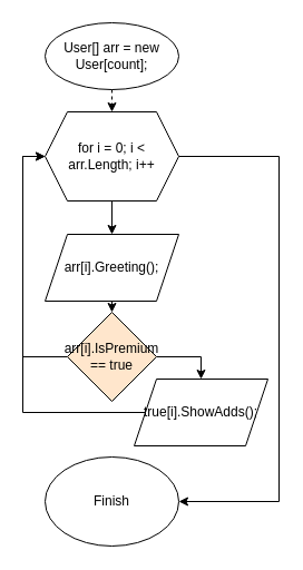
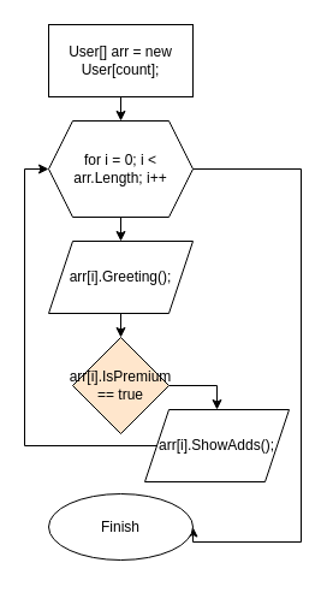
- <mxCell id="3" value="User[] arr = new User[count];" style="ellipse;whiteSpace=wrap;html=1;" vertex="1" parent="1"><mxGeometry x="40" y="20" width="120" height="60" as="geometry" /></mxCell>
+ <mxCell id="3" value="User[] arr = new User[count];" style="rounded=0;whiteSpace=wrap;html=1;" vertex="1" parent="1"><mxGeometry x="40" y="20" width="120" height="60" as="geometry" /></mxCell>
- <mxCell id="6" value="" style="endArrow=classic;html=1;rounded=0;exitX=0.5;exitY=1;exitDx=0;exitDy=0;entryX=0.5;entryY=0;entryDx=0;entryDy=0;dashed=1;" edge="1" parent="1" source="3" target="4"><mxGeometry width="50" height="50" relative="1" as="geometry"><mxPoint x="70" y="190" as="sourcePoint" /><mxPoint x="120" y="140" as="targetPoint" /></mxGeometry></mxCell>
+ <mxCell id="6" value="" style="endArrow=classic;html=1;rounded=0;exitX=0.5;exitY=1;exitDx=0;exitDy=0;entryX=0.5;entryY=0;entryDx=0;entryDy=0;" edge="1" parent="1" source="3" target="4"><mxGeometry width="50" height="50" relative="1" as="geometry"><mxPoint x="70" y="190" as="sourcePoint" /><mxPoint x="120" y="140" as="targetPoint" /></mxGeometry></mxCell>
- <mxCell id="5" value="arr[i].Greeting();" style="shape=parallelogram;perimeter=parallelogramPerimeter;whiteSpace=wrap;html=1;fixedSize=1;" vertex="1" parent="1"><mxGeometry x="40" y="210" width="120" height="60" as="geometry" /></mxCell>
+ <mxCell id="5" value="arr[i].Greeting();" style="shape=parallelogram;perimeter=parallelogramPerimeter;whiteSpace=wrap;html=1;fixedSize=1;" vertex="1" parent="1"><mxGeometry x="40" y="200" width="120" height="60" as="geometry" /></mxCell>
- <mxCell id="8" style="edgeStyle=orthogonalEdgeStyle;rounded=0;orthogonalLoop=1;jettySize=auto;html=1;exitX=0;exitY=0.5;exitDx=0;exitDy=0;entryX=0;entryY=0.5;entryDx=0;entryDy=0;" edge="1" parent="1" source="10" target="4"><mxGeometry relative="1" as="geometry" /></mxCell>
- <mxCell id="13" value="true[i].ShowAdds();" style="shape=parallelogram;perimeter=parallelogramPerimeter;whiteSpace=wrap;html=1;fixedSize=1;" vertex="1" parent="1"><mxGeometry x="120" y="340" width="120" height="60" as="geometry" /></mxCell>
+ <mxCell id="13" value="arr[i].ShowAdds();" style="shape=parallelogram;perimeter=parallelogramPerimeter;whiteSpace=wrap;html=1;fixedSize=1;" vertex="1" parent="1"><mxGeometry x="120" y="340" width="120" height="60" as="geometry" /></mxCell>
- <mxCell id="14" value="Finish" style="ellipse;whiteSpace=wrap;html=1;" vertex="1" parent="1"><mxGeometry x="40" y="410" width="120" height="80" as="geometry" /></mxCell>
+ <mxCell id="14" value="Finish" style="ellipse;whiteSpace=wrap;html=1;" vertex="1" parent="1"><mxGeometry x="40" y="410" width="120" height="55" as="geometry" /></mxCell>
